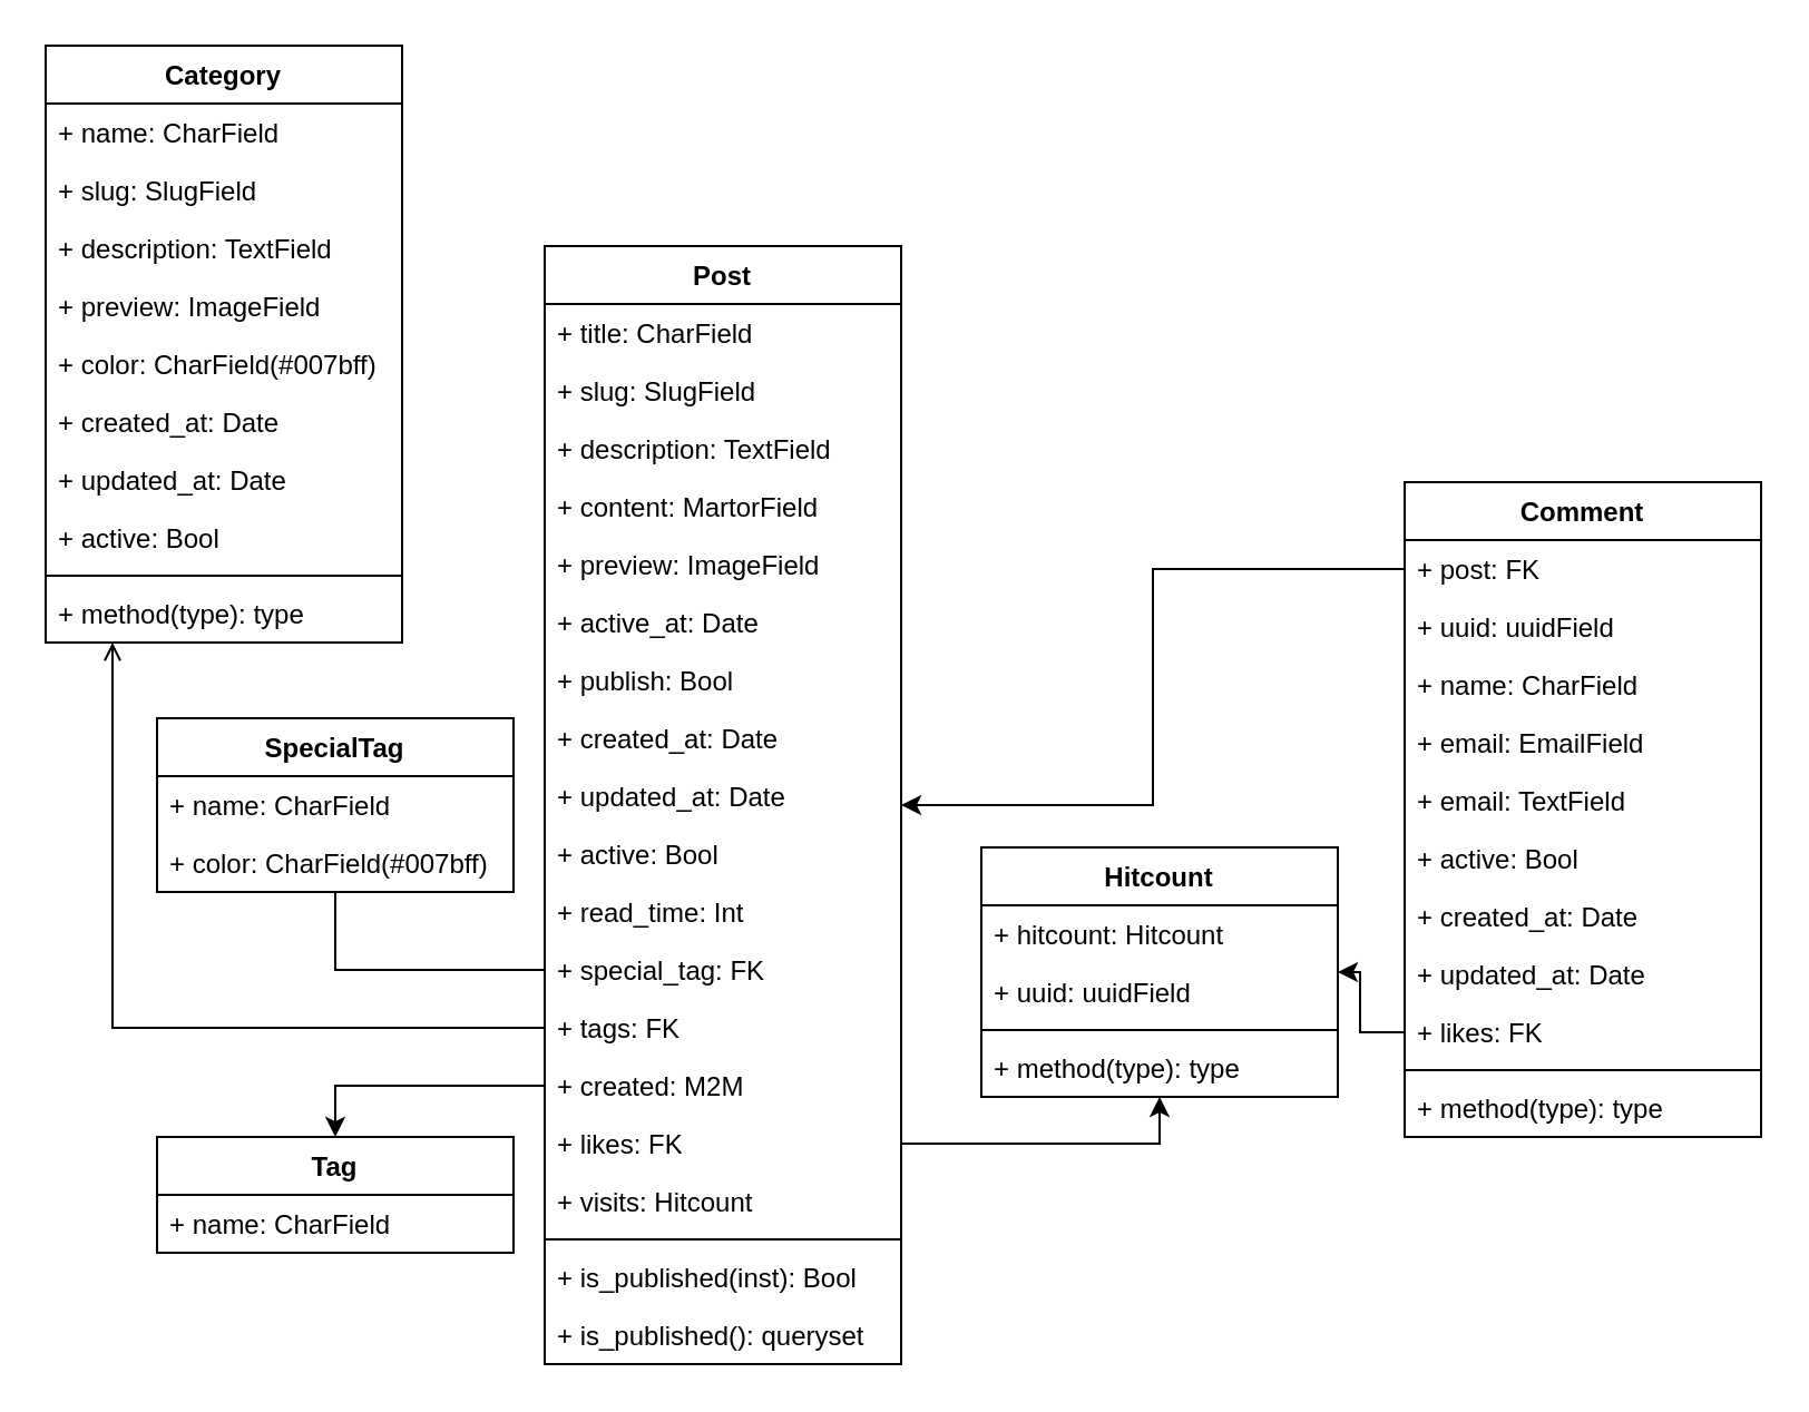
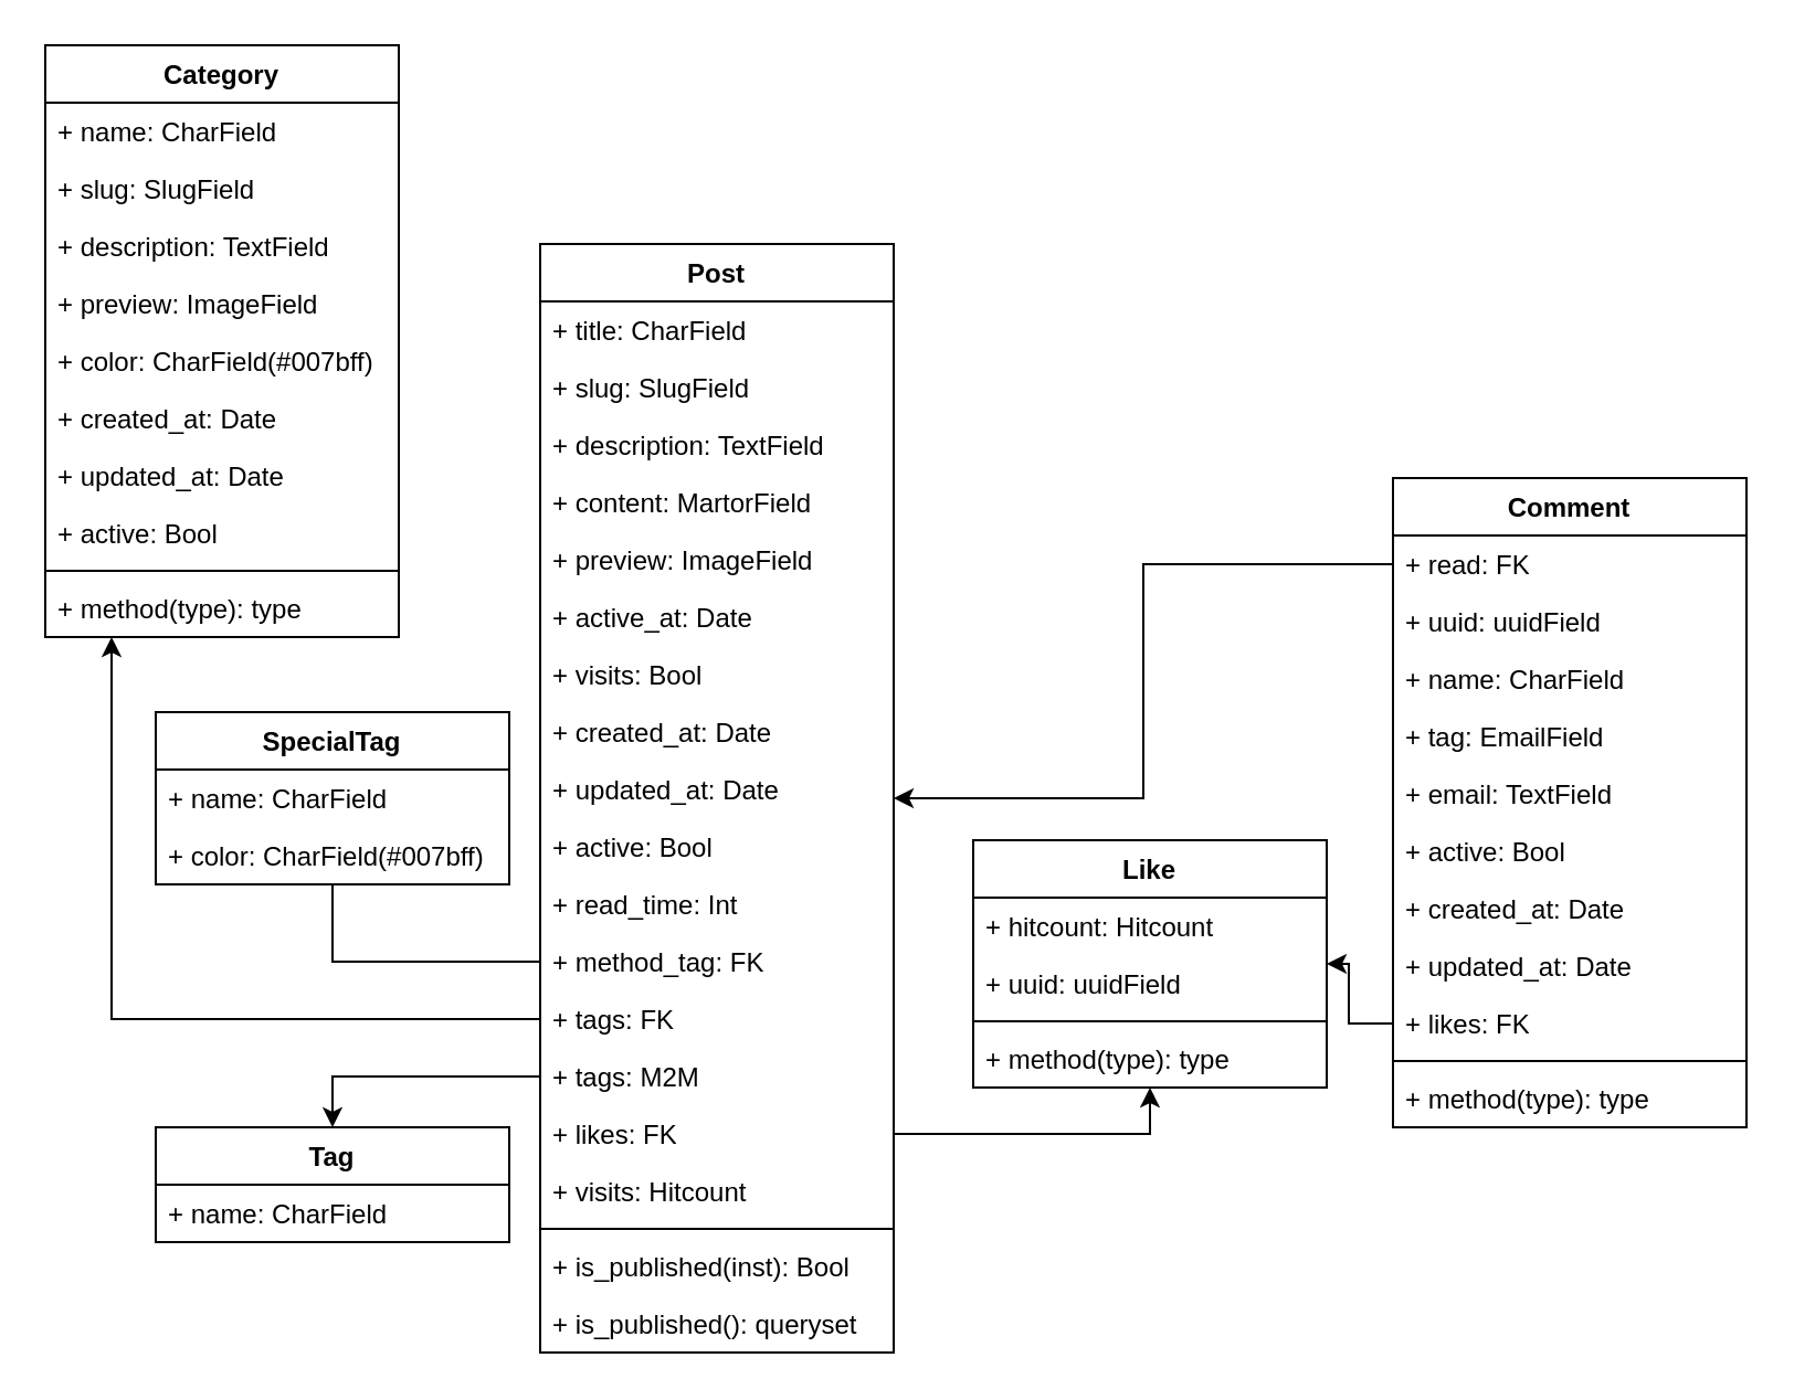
- <mxCell id="24" value="+ post: FK" style="text;strokeColor=none;fillColor=none;align=left;verticalAlign=top;spacingLeft=4;spacingRight=4;overflow=hidden;rotatable=0;points=[[0,0.5],[1,0.5]];portConstraint=eastwest;whiteSpace=wrap;html=1;" vertex="1" parent="23"><mxGeometry y="26" width="160" height="26" as="geometry" /></mxCell>
+ <mxCell id="24" value="+ read: FK" style="text;strokeColor=none;fillColor=none;align=left;verticalAlign=top;spacingLeft=4;spacingRight=4;overflow=hidden;rotatable=0;points=[[0,0.5],[1,0.5]];portConstraint=eastwest;whiteSpace=wrap;html=1;" vertex="1" parent="23"><mxGeometry y="26" width="160" height="26" as="geometry" /></mxCell>
- <mxCell id="56" style="edgeStyle=orthogonalEdgeStyle;rounded=0;orthogonalLoop=1;jettySize=auto;html=1;exitX=0;exitY=0.5;exitDx=0;exitDy=0;endArrow=open;" edge="1" parent="1" source="48" target="9"><mxGeometry relative="1" as="geometry"><Array as="points"><mxPoint x="50" y="461" /></Array></mxGeometry></mxCell>
+ <mxCell id="56" style="edgeStyle=orthogonalEdgeStyle;rounded=0;orthogonalLoop=1;jettySize=auto;html=1;exitX=0;exitY=0.5;exitDx=0;exitDy=0;" edge="1" parent="1" source="48" target="9"><mxGeometry relative="1" as="geometry"><Array as="points"><mxPoint x="50" y="461" /></Array></mxGeometry></mxCell>
- <mxCell id="42" value="+ publish: Bool" style="text;strokeColor=none;fillColor=none;align=left;verticalAlign=top;spacingLeft=4;spacingRight=4;overflow=hidden;rotatable=0;points=[[0,0.5],[1,0.5]];portConstraint=eastwest;whiteSpace=wrap;html=1;" vertex="1" parent="35"><mxGeometry y="182" width="160" height="26" as="geometry" /></mxCell>
+ <mxCell id="42" value="+ visits: Bool" style="text;strokeColor=none;fillColor=none;align=left;verticalAlign=top;spacingLeft=4;spacingRight=4;overflow=hidden;rotatable=0;points=[[0,0.5],[1,0.5]];portConstraint=eastwest;whiteSpace=wrap;html=1;" vertex="1" parent="35"><mxGeometry y="182" width="160" height="26" as="geometry" /></mxCell>
- <mxCell id="27" value="+ email: EmailField" style="text;strokeColor=none;fillColor=none;align=left;verticalAlign=top;spacingLeft=4;spacingRight=4;overflow=hidden;rotatable=0;points=[[0,0.5],[1,0.5]];portConstraint=eastwest;whiteSpace=wrap;html=1;" vertex="1" parent="23"><mxGeometry y="104" width="160" height="26" as="geometry" /></mxCell>
+ <mxCell id="27" value="+ tag: EmailField" style="text;strokeColor=none;fillColor=none;align=left;verticalAlign=top;spacingLeft=4;spacingRight=4;overflow=hidden;rotatable=0;points=[[0,0.5],[1,0.5]];portConstraint=eastwest;whiteSpace=wrap;html=1;" vertex="1" parent="23"><mxGeometry y="104" width="160" height="26" as="geometry" /></mxCell>
- <mxCell id="4" value="Hitcount" style="swimlane;fontStyle=1;align=center;verticalAlign=top;childLayout=stackLayout;horizontal=1;startSize=26;horizontalStack=0;resizeParent=1;resizeParentMax=0;resizeLast=0;collapsible=1;marginBottom=0;whiteSpace=wrap;html=1;" vertex="1" parent="1"><mxGeometry x="440" y="380" width="160" height="112" as="geometry" /></mxCell>
+ <mxCell id="4" value="Like" style="swimlane;fontStyle=1;align=center;verticalAlign=top;childLayout=stackLayout;horizontal=1;startSize=26;horizontalStack=0;resizeParent=1;resizeParentMax=0;resizeLast=0;collapsible=1;marginBottom=0;whiteSpace=wrap;html=1;" vertex="1" parent="1"><mxGeometry x="440" y="380" width="160" height="112" as="geometry" /></mxCell>
- <mxCell id="47" value="+ special_tag: FK" style="text;strokeColor=none;fillColor=none;align=left;verticalAlign=top;spacingLeft=4;spacingRight=4;overflow=hidden;rotatable=0;points=[[0,0.5],[1,0.5]];portConstraint=eastwest;whiteSpace=wrap;html=1;" vertex="1" parent="35"><mxGeometry y="312" width="160" height="26" as="geometry" /></mxCell>
+ <mxCell id="47" value="+ method_tag: FK" style="text;strokeColor=none;fillColor=none;align=left;verticalAlign=top;spacingLeft=4;spacingRight=4;overflow=hidden;rotatable=0;points=[[0,0.5],[1,0.5]];portConstraint=eastwest;whiteSpace=wrap;html=1;" vertex="1" parent="35"><mxGeometry y="312" width="160" height="26" as="geometry" /></mxCell>
- <mxCell id="49" value="+ created: M2M" style="text;strokeColor=none;fillColor=none;align=left;verticalAlign=top;spacingLeft=4;spacingRight=4;overflow=hidden;rotatable=0;points=[[0,0.5],[1,0.5]];portConstraint=eastwest;whiteSpace=wrap;html=1;" vertex="1" parent="35"><mxGeometry y="364" width="160" height="26" as="geometry" /></mxCell>
+ <mxCell id="49" value="+ tags: M2M" style="text;strokeColor=none;fillColor=none;align=left;verticalAlign=top;spacingLeft=4;spacingRight=4;overflow=hidden;rotatable=0;points=[[0,0.5],[1,0.5]];portConstraint=eastwest;whiteSpace=wrap;html=1;" vertex="1" parent="35"><mxGeometry y="364" width="160" height="26" as="geometry" /></mxCell>
